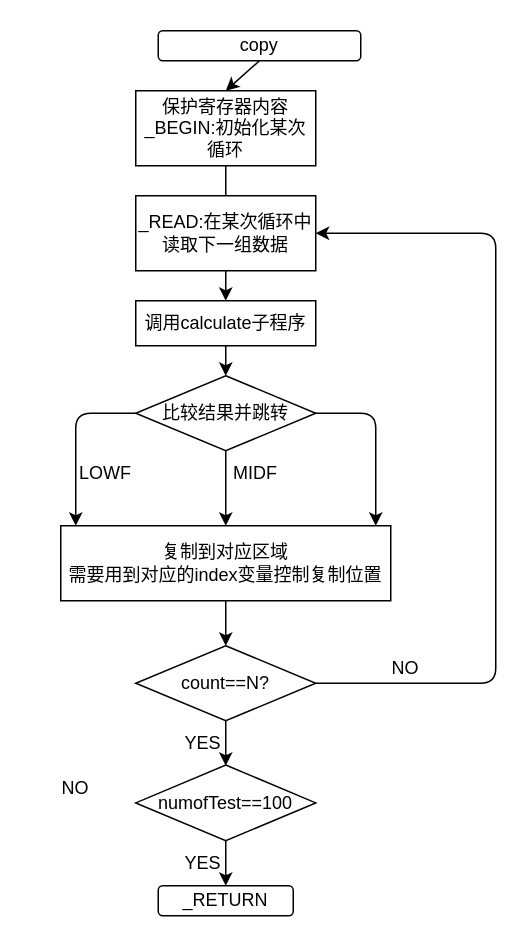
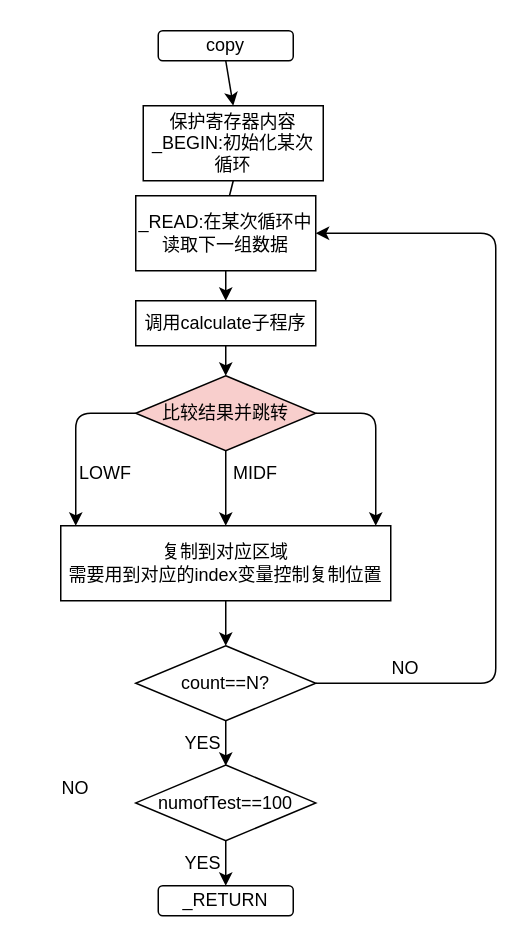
- <mxCell id="4" value="copy" style="rounded=1;whiteSpace=wrap;html=1;" parent="1" vertex="1"><mxGeometry x="105" y="20" width="135" height="20" as="geometry" /></mxCell>
+ <mxCell id="4" value="copy" style="rounded=1;whiteSpace=wrap;html=1;" parent="1" vertex="1"><mxGeometry x="105" y="20" width="90" height="20" as="geometry" /></mxCell>
- <mxCell id="6" value="保护寄存器内容&lt;br&gt;_BEGIN:初始化某次循环" style="rounded=0;whiteSpace=wrap;html=1;" parent="1" vertex="1"><mxGeometry x="90" y="60" width="120" height="50" as="geometry" /></mxCell>
+ <mxCell id="6" value="保护寄存器内容&lt;br&gt;_BEGIN:初始化某次循环" style="rounded=0;whiteSpace=wrap;html=1;" parent="1" vertex="1"><mxGeometry x="95" y="70" width="120" height="50" as="geometry" /></mxCell>
- <mxCell id="14" value="&lt;span&gt;比较结果并跳转&lt;/span&gt;" style="rhombus;whiteSpace=wrap;html=1;" vertex="1" parent="1"><mxGeometry x="90" y="250" width="120" height="50" as="geometry" /></mxCell>
+ <mxCell id="14" value="&lt;span&gt;比较结果并跳转&lt;/span&gt;" style="rhombus;whiteSpace=wrap;html=1;fillColor=#f8cecc;" vertex="1" parent="1"><mxGeometry x="90" y="250" width="120" height="50" as="geometry" /></mxCell>
